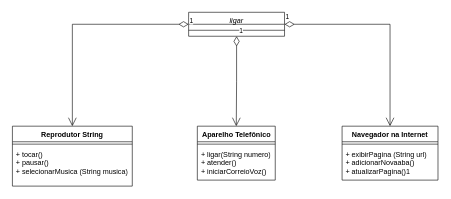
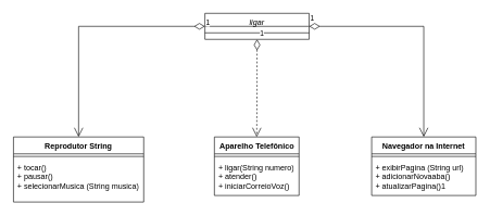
- <mxCell id="14" value="1" style="endArrow=open;html=1;endSize=12;startArrow=diamondThin;startSize=14;startFill=0;edgeStyle=orthogonalEdgeStyle;align=left;verticalAlign=bottom;rounded=0;exitX=0.5;exitY=1;exitDx=0;exitDy=0;entryX=0.5;entryY=0;entryDx=0;entryDy=0;" edge="1" parent="1" source="2" target="4"><mxGeometry x="-1" y="3" relative="1" as="geometry"><mxPoint x="370" y="130" as="sourcePoint" /><mxPoint x="530" y="130" as="targetPoint" /></mxGeometry></mxCell>
+ <mxCell id="14" value="1" style="endArrow=open;html=1;endSize=12;startArrow=diamondThin;startSize=14;startFill=0;edgeStyle=orthogonalEdgeStyle;align=left;verticalAlign=bottom;rounded=0;exitX=0.5;exitY=1;exitDx=0;exitDy=0;entryX=0.5;entryY=0;entryDx=0;entryDy=0;dashed=1;" edge="1" parent="1" source="2" target="4"><mxGeometry x="-1" y="3" relative="1" as="geometry"><mxPoint x="370" y="130" as="sourcePoint" /><mxPoint x="530" y="130" as="targetPoint" /></mxGeometry></mxCell>
